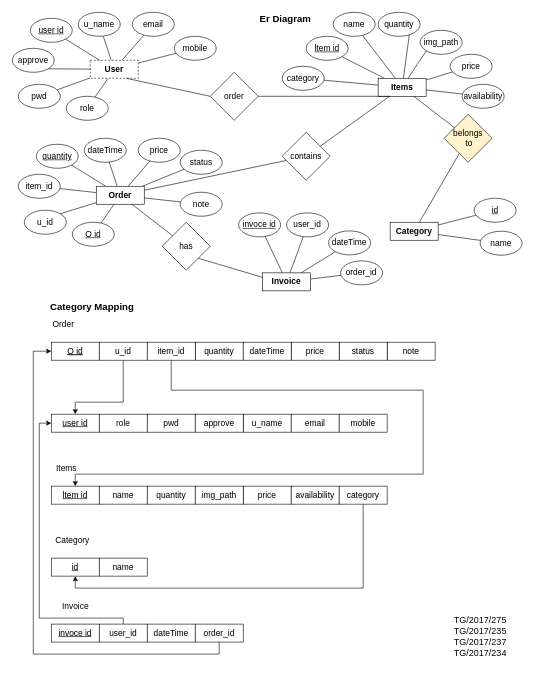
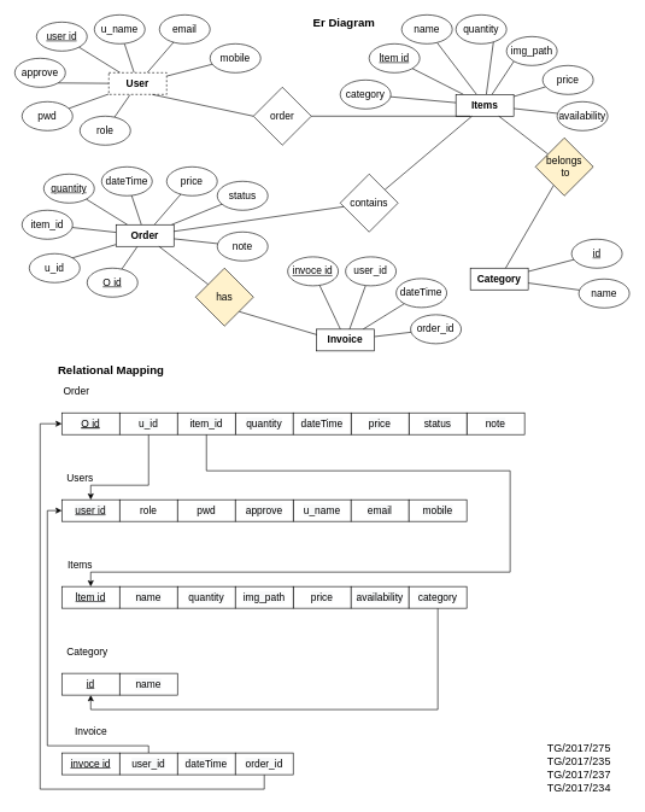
- <mxCell id="76" value="contains" style="rhombus;whiteSpace=wrap;html=1;fontSize=14;" vertex="1" parent="1"><mxGeometry x="470" y="220" width="80" height="80" as="geometry" /></mxCell>
+ <mxCell id="76" value="contains" style="rhombus;whiteSpace=wrap;html=1;fontSize=14;" vertex="1" parent="1"><mxGeometry x="470" y="240" width="80" height="80" as="geometry" /></mxCell>
- <mxCell id="67" value="has" style="rhombus;whiteSpace=wrap;html=1;fontSize=14;" vertex="1" parent="1"><mxGeometry x="270" y="370" width="80" height="80" as="geometry" /></mxCell>
+ <mxCell id="67" value="has" style="rhombus;whiteSpace=wrap;html=1;fontSize=14;fillColor=#fff2cc;" vertex="1" parent="1"><mxGeometry x="270" y="370" width="80" height="80" as="geometry" /></mxCell>
- <mxCell id="116" value="Category Mapping&amp;nbsp;" style="text;html=1;align=center;verticalAlign=middle;resizable=0;points=[];autosize=1;fontSize=16;fontStyle=1" vertex="1" parent="1"><mxGeometry x="70" y="500" width="170" height="20" as="geometry" /></mxCell>
+ <mxCell id="116" value="Relational Mapping&amp;nbsp;" style="text;html=1;align=center;verticalAlign=middle;resizable=0;points=[];autosize=1;fontSize=16;fontStyle=1" vertex="1" parent="1"><mxGeometry x="70" y="500" width="170" height="20" as="geometry" /></mxCell>
+ <mxCell id="111" value="Users" style="text;html=1;align=center;verticalAlign=middle;resizable=0;points=[];autosize=1;fontSize=14;" vertex="1" parent="1"><mxGeometry x="85" y="650" width="50" height="20" as="geometry" /></mxCell>
